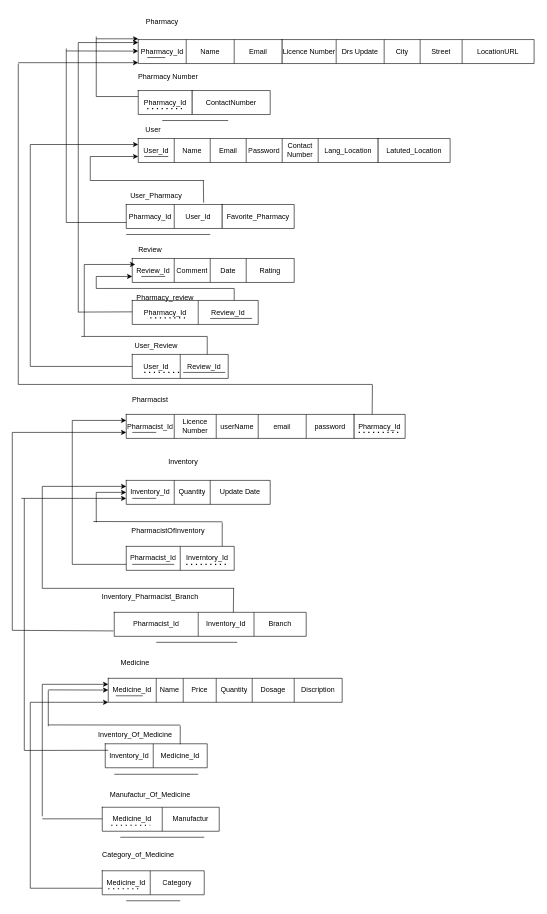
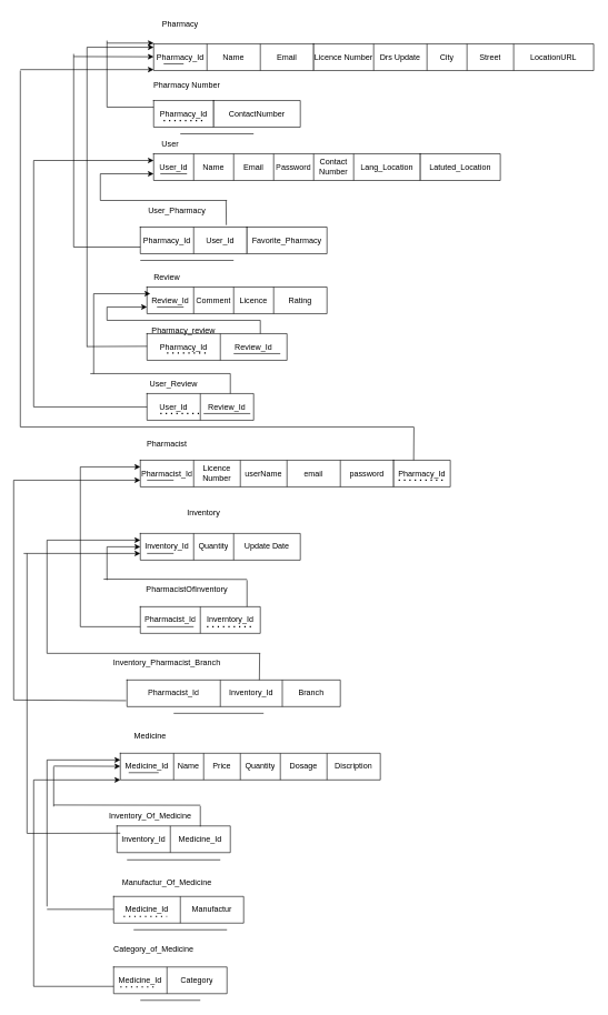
- <mxCell id="20" value="User_Pharmacy" style="text;html=1;align=center;verticalAlign=middle;whiteSpace=wrap;rounded=0;" vertex="1" parent="1"><mxGeometry x="230" y="310" width="60" height="30" as="geometry" /></mxCell>
+ <mxCell id="20" value="User_Pharmacy" style="text;html=1;align=center;verticalAlign=middle;whiteSpace=wrap;rounded=0;" vertex="1" parent="1"><mxGeometry x="235" y="300" width="60" height="30" as="geometry" /></mxCell>
- <mxCell id="47" value="Date" style="shape=partialRectangle;html=1;whiteSpace=wrap;connectable=0;strokeColor=inherit;overflow=hidden;fillColor=none;top=0;left=0;bottom=0;right=0;pointerEvents=1;" vertex="1" parent="44"><mxGeometry x="130" width="60" height="40" as="geometry"><mxRectangle width="60" height="40" as="alternateBounds" /></mxGeometry></mxCell>
+ <mxCell id="47" value="Licence" style="shape=partialRectangle;html=1;whiteSpace=wrap;connectable=0;strokeColor=inherit;overflow=hidden;fillColor=none;top=0;left=0;bottom=0;right=0;pointerEvents=1;" vertex="1" parent="44"><mxGeometry x="130" width="60" height="40" as="geometry"><mxRectangle width="60" height="40" as="alternateBounds" /></mxGeometry></mxCell>
